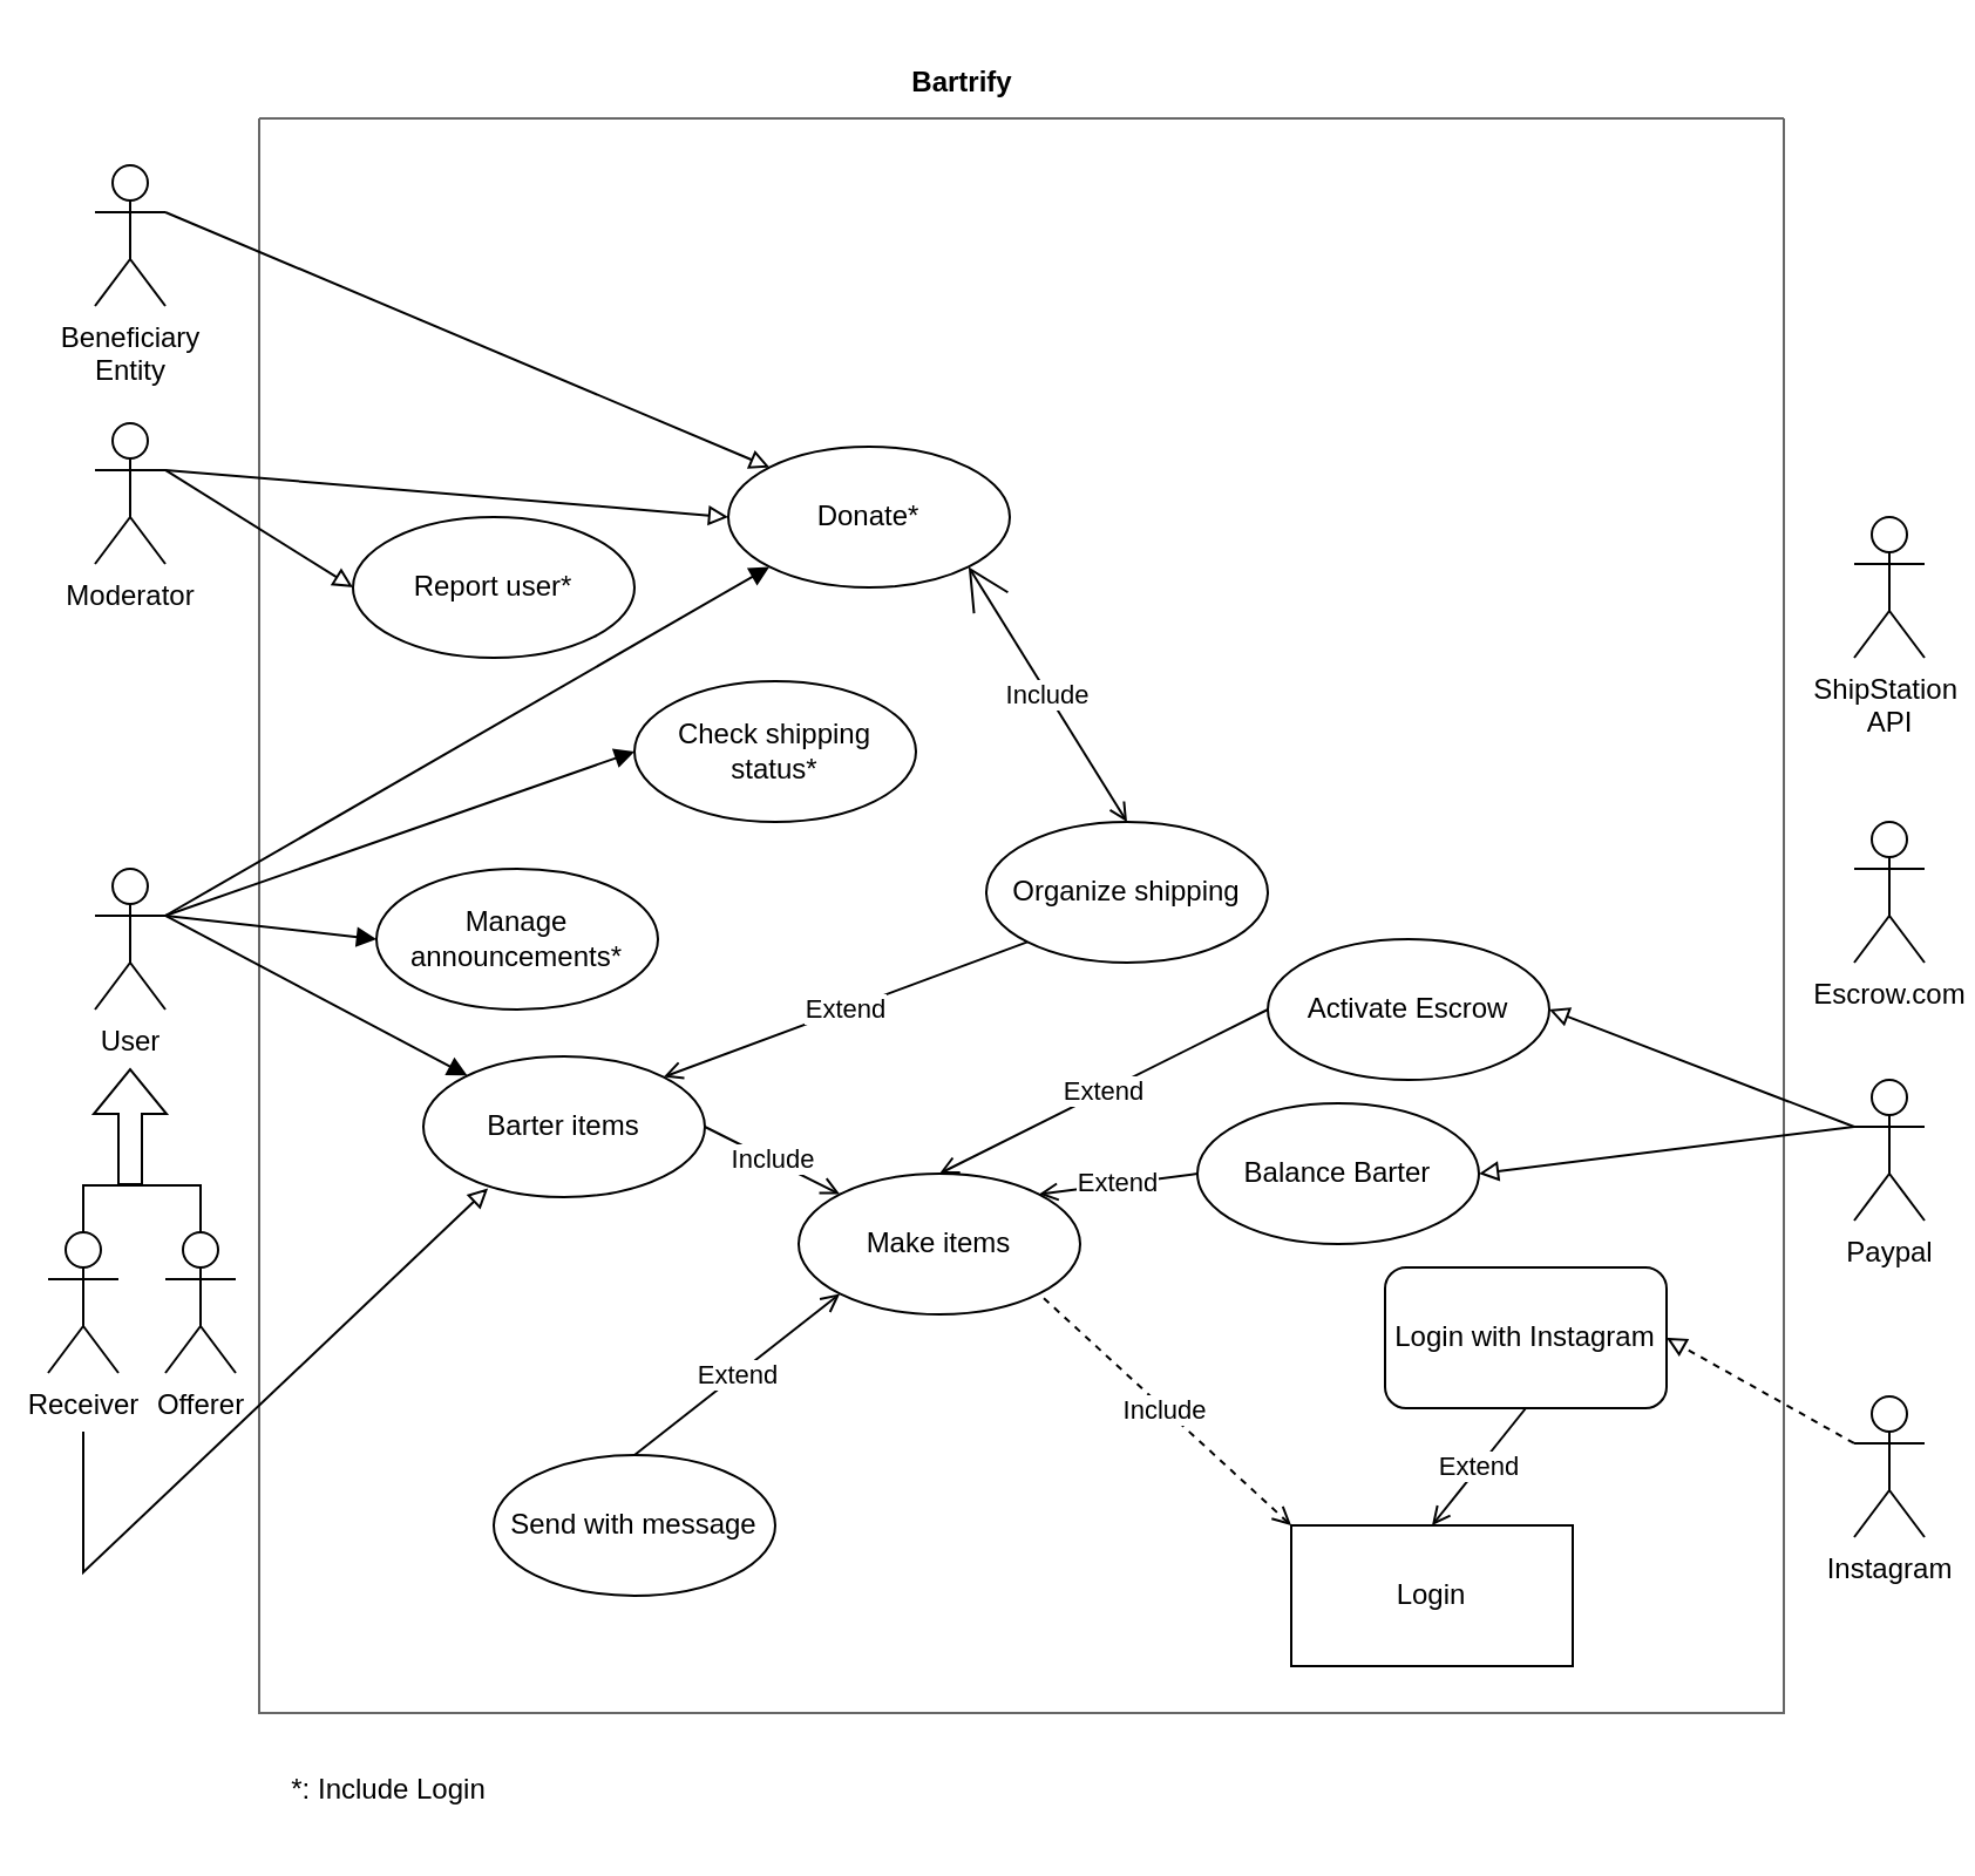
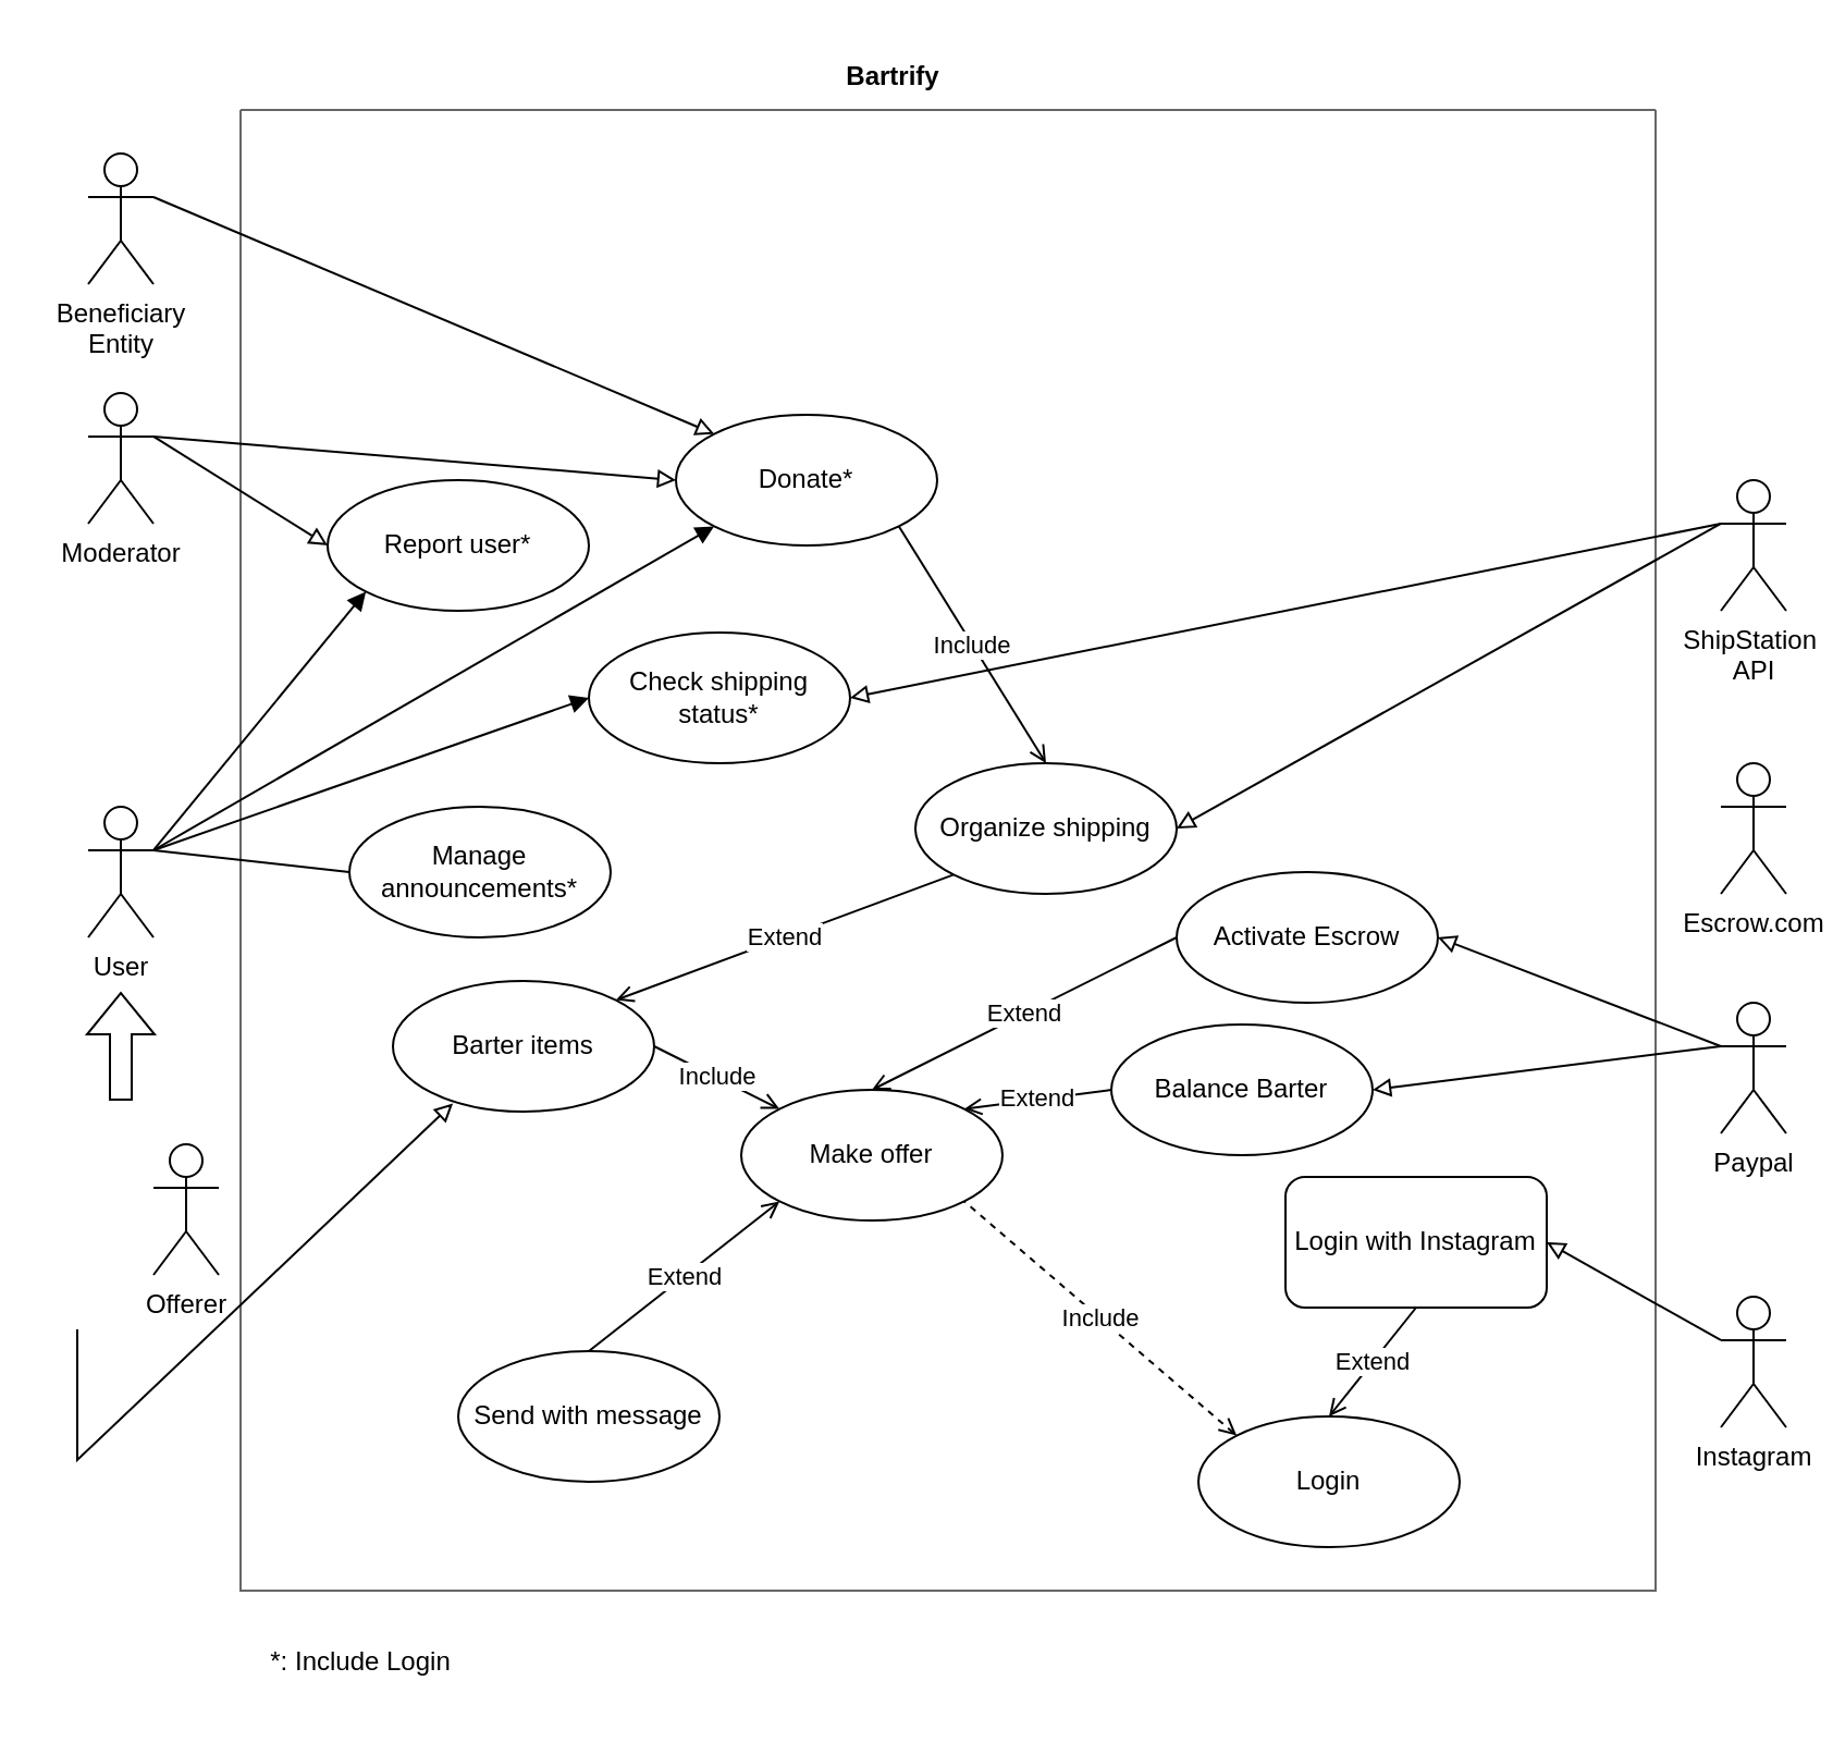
- <mxCell id="22" value="&lt;div&gt;Include&lt;/div&gt;" style="endArrow=open;endSize=16;endFill=0;html=1;rounded=0;curved=0;strokeColor=default;startArrow=open;startFill=0;entryX=1;entryY=1;entryDx=0;entryDy=0;exitX=0.5;exitY=0;exitDx=0;exitDy=0;" parent="2" source="6" target="21" edge="1"><mxGeometry width="160" relative="1" as="geometry"><mxPoint x="456" y="230" as="sourcePoint" /><mxPoint x="330" y="122" as="targetPoint" /></mxGeometry></mxCell>
+ <mxCell id="22" value="&lt;div&gt;Include&lt;/div&gt;" style="endArrow=none;endSize=16;endFill=0;html=1;rounded=0;curved=0;strokeColor=default;startArrow=open;startFill=0;entryX=1;entryY=1;entryDx=0;entryDy=0;exitX=0.5;exitY=0;exitDx=0;exitDy=0;" parent="2" source="6" target="21" edge="1"><mxGeometry width="160" relative="1" as="geometry"><mxPoint x="456" y="230" as="sourcePoint" /><mxPoint x="330" y="122" as="targetPoint" /></mxGeometry></mxCell>
+ <mxCell id="37" style="rounded=0;orthogonalLoop=1;jettySize=auto;html=1;entryX=1;entryY=0.5;entryDx=0;entryDy=0;endArrow=block;endFill=0;exitX=0;exitY=0.333;exitDx=0;exitDy=0;exitPerimeter=0;" parent="1" source="26" target="17" edge="1"><mxGeometry relative="1" as="geometry"><mxPoint x="640" y="80" as="sourcePoint" /><mxPoint x="390" y="110" as="targetPoint" /></mxGeometry></mxCell>
+ <mxCell id="30" style="rounded=0;orthogonalLoop=1;jettySize=auto;html=1;entryX=1;entryY=0.5;entryDx=0;entryDy=0;endArrow=block;endFill=0;exitX=0;exitY=0.333;exitDx=0;exitDy=0;exitPerimeter=0;" parent="1" source="26" target="6" edge="1"><mxGeometry relative="1" as="geometry"><mxPoint x="630" y="90" as="sourcePoint" /><mxPoint x="552" y="51" as="targetPoint" /></mxGeometry></mxCell>
- <mxCell id="35" value="" style="endArrow=block;html=1;rounded=0;exitX=1;exitY=0.333;exitDx=0;exitDy=0;exitPerimeter=0;entryX=0;entryY=0.5;entryDx=0;entryDy=0;endFill=1;" parent="1" source="25" target="16" edge="1"><mxGeometry width="50" height="50" relative="1" as="geometry"><mxPoint x="125" y="400" as="sourcePoint" /><mxPoint x="135" y="660" as="targetPoint" /></mxGeometry></mxCell>
+ <mxCell id="35" value="" style="endArrow=none;html=1;rounded=0;exitX=1;exitY=0.333;exitDx=0;exitDy=0;exitPerimeter=0;entryX=0;entryY=0.5;entryDx=0;entryDy=0;endFill=1;" parent="1" source="25" target="16" edge="1"><mxGeometry width="50" height="50" relative="1" as="geometry"><mxPoint x="125" y="400" as="sourcePoint" /><mxPoint x="135" y="660" as="targetPoint" /></mxGeometry></mxCell>
- <mxCell id="41" value="" style="endArrow=block;html=1;rounded=0;exitX=1;exitY=0.333;exitDx=0;exitDy=0;exitPerimeter=0;endFill=1;" parent="1" source="25" target="3" edge="1"><mxGeometry width="50" height="50" relative="1" as="geometry"><mxPoint x="190" y="290" as="sourcePoint" /><mxPoint x="415" y="230" as="targetPoint" /></mxGeometry></mxCell>
+ <mxCell id="41" value="" style="endArrow=block;html=1;rounded=0;exitX=1;exitY=0.333;exitDx=0;exitDy=0;exitPerimeter=0;entryX=0;entryY=1;entryDx=0;entryDy=0;endFill=1;" parent="1" source="25" target="20" edge="1"><mxGeometry width="50" height="50" relative="1" as="geometry"><mxPoint x="190" y="290" as="sourcePoint" /><mxPoint x="415" y="230" as="targetPoint" /></mxGeometry></mxCell>
- <mxCell id="29" value="" style="endArrow=none;html=1;rounded=0;edgeStyle=orthogonalEdgeStyle;exitX=0.5;exitY=0;exitDx=0;exitDy=0;exitPerimeter=0;entryX=0.5;entryY=0;entryDx=0;entryDy=0;entryPerimeter=0;" parent="1" source="24" target="23" edge="1"><mxGeometry width="50" height="50" relative="1" as="geometry"><mxPoint x="30" y="505" as="sourcePoint" /><mxPoint x="80" y="515" as="targetPoint" /><Array as="points"><mxPoint x="35" y="505" /><mxPoint x="85" y="505" /></Array></mxGeometry></mxCell>
- <mxCell id="4" value="Make items" style="ellipse;whiteSpace=wrap;html=1;fillColor=default;" parent="2" vertex="1"><mxGeometry x="230" y="450" width="120" height="60" as="geometry" /></mxCell>
+ <mxCell id="4" value="Make offer" style="ellipse;whiteSpace=wrap;html=1;fillColor=default;" parent="2" vertex="1"><mxGeometry x="230" y="450" width="120" height="60" as="geometry" /></mxCell>
- <mxCell id="24" value="Receiver" style="shape=umlActor;verticalLabelPosition=bottom;verticalAlign=top;html=1;outlineConnect=0;fillColor=default;" parent="1" vertex="1"><mxGeometry x="20" y="525" width="30" height="60" as="geometry" /></mxCell>
- <mxCell id="32" style="rounded=0;orthogonalLoop=1;jettySize=auto;html=1;entryX=1;entryY=0.5;entryDx=0;entryDy=0;endArrow=block;endFill=0;exitX=0;exitY=0.333;exitDx=0;exitDy=0;exitPerimeter=0;dashed=1;" parent="1" source="31" target="12" edge="1"><mxGeometry relative="1" as="geometry"><mxPoint x="770" y="470" as="sourcePoint" /><mxPoint x="933" y="371" as="targetPoint" /></mxGeometry></mxCell>
+ <mxCell id="32" style="rounded=0;orthogonalLoop=1;jettySize=auto;html=1;entryX=1;entryY=0.5;entryDx=0;entryDy=0;endArrow=block;endFill=0;exitX=0;exitY=0.333;exitDx=0;exitDy=0;exitPerimeter=0;" parent="1" source="31" target="12" edge="1"><mxGeometry relative="1" as="geometry"><mxPoint x="770" y="470" as="sourcePoint" /><mxPoint x="933" y="371" as="targetPoint" /></mxGeometry></mxCell>
- <mxCell id="10" value="Login" style="whiteSpace=wrap;html=1;fillColor=default;rounded=0;" parent="2" vertex="1"><mxGeometry x="440" y="600" width="120" height="60" as="geometry" /></mxCell>
+ <mxCell id="10" value="Login" style="ellipse;whiteSpace=wrap;html=1;fillColor=default;" parent="2" vertex="1"><mxGeometry x="440" y="600" width="120" height="60" as="geometry" /></mxCell>
